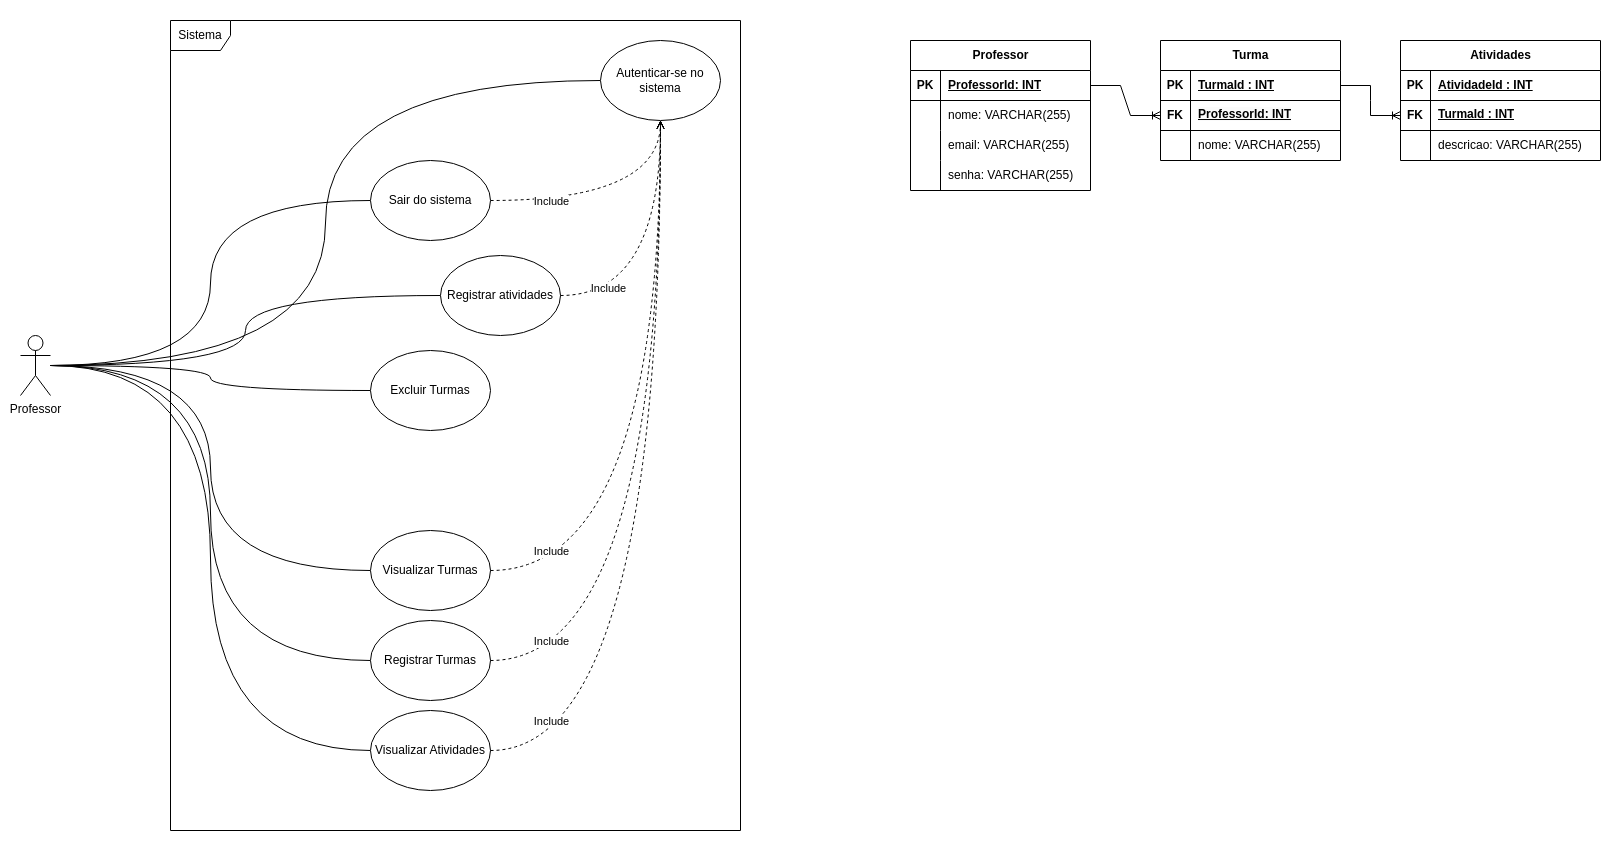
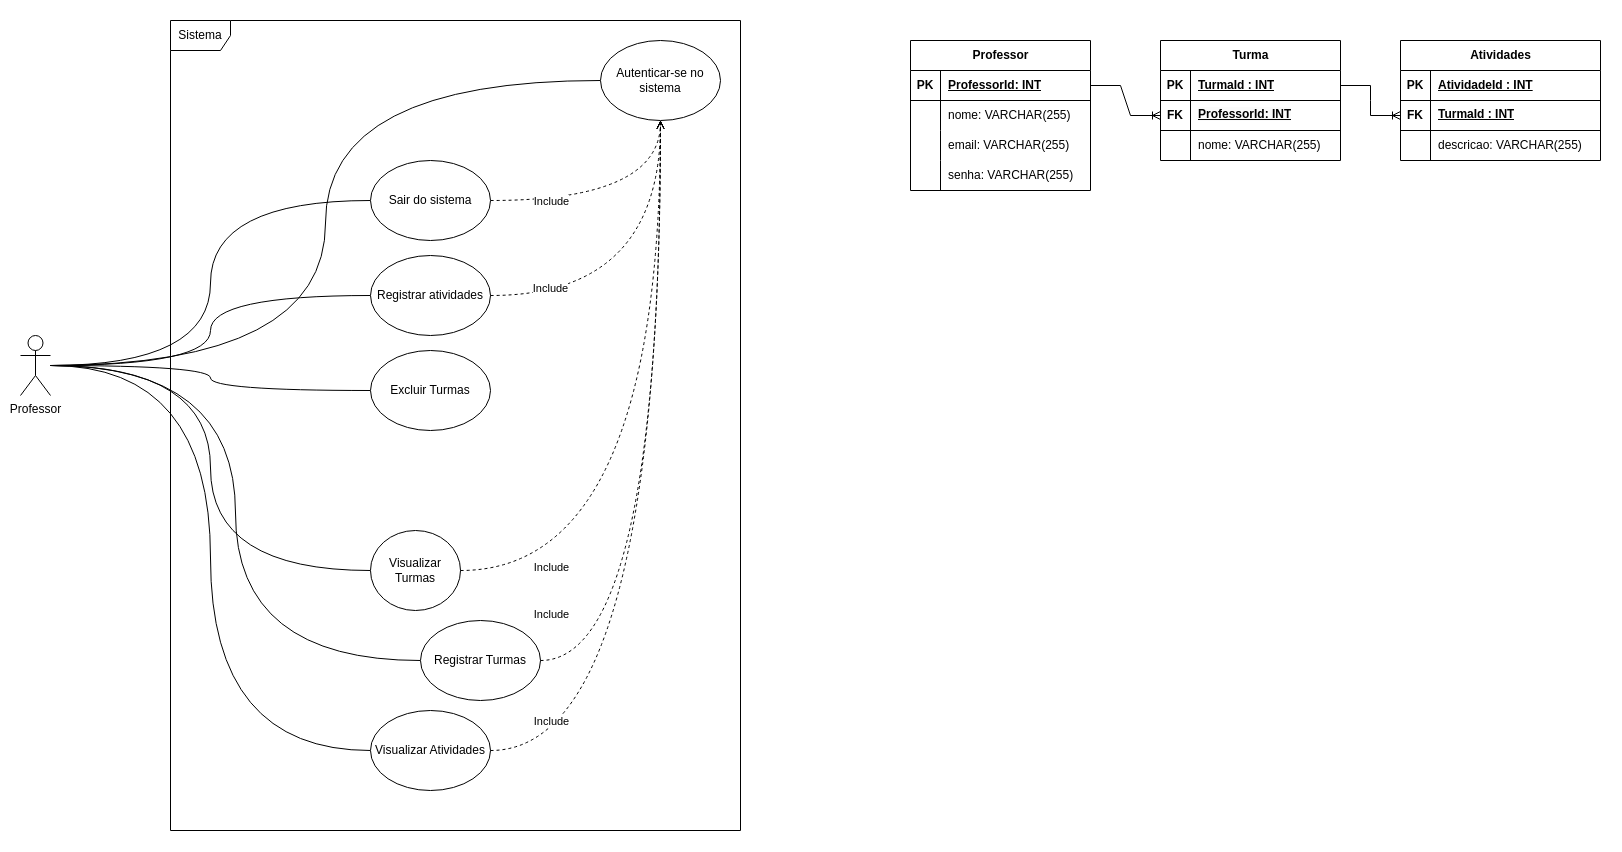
- <mxCell id="15" value="Registrar atividades" style="ellipse;whiteSpace=wrap;html=1;" vertex="1" parent="1"><mxGeometry x="440" y="255" width="120" height="80" as="geometry" /></mxCell>
+ <mxCell id="15" value="Registrar atividades" style="ellipse;whiteSpace=wrap;html=1;" vertex="1" parent="1"><mxGeometry x="370" y="255" width="120" height="80" as="geometry" /></mxCell>
- <mxCell id="17" value="Visualizar Turmas" style="ellipse;whiteSpace=wrap;html=1;" vertex="1" parent="1"><mxGeometry x="370" y="530" width="120" height="80" as="geometry" /></mxCell>
+ <mxCell id="17" value="Visualizar Turmas" style="ellipse;whiteSpace=wrap;html=1;" vertex="1" parent="1"><mxGeometry x="370" y="530" width="90" height="80" as="geometry" /></mxCell>
- <mxCell id="18" value="Registrar Turmas" style="ellipse;whiteSpace=wrap;html=1;" vertex="1" parent="1"><mxGeometry x="370" y="620" width="120" height="80" as="geometry" /></mxCell>
+ <mxCell id="18" value="Registrar Turmas" style="ellipse;whiteSpace=wrap;html=1;" vertex="1" parent="1"><mxGeometry x="420" y="620" width="120" height="80" as="geometry" /></mxCell>
